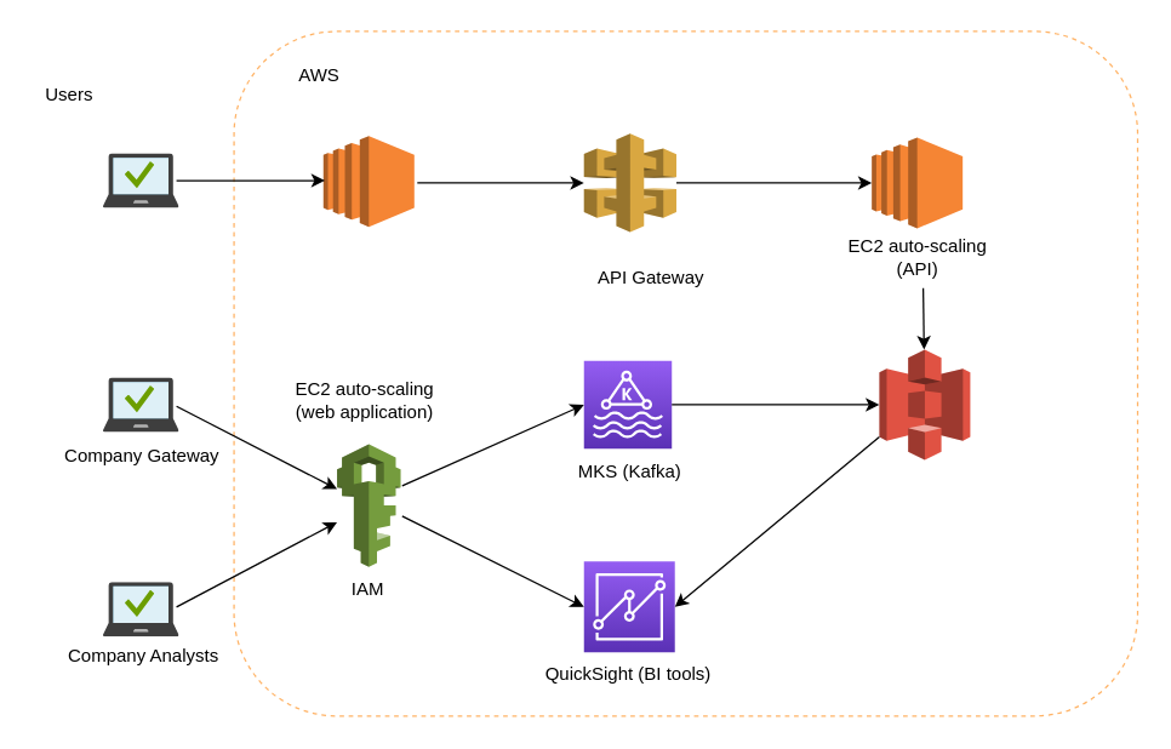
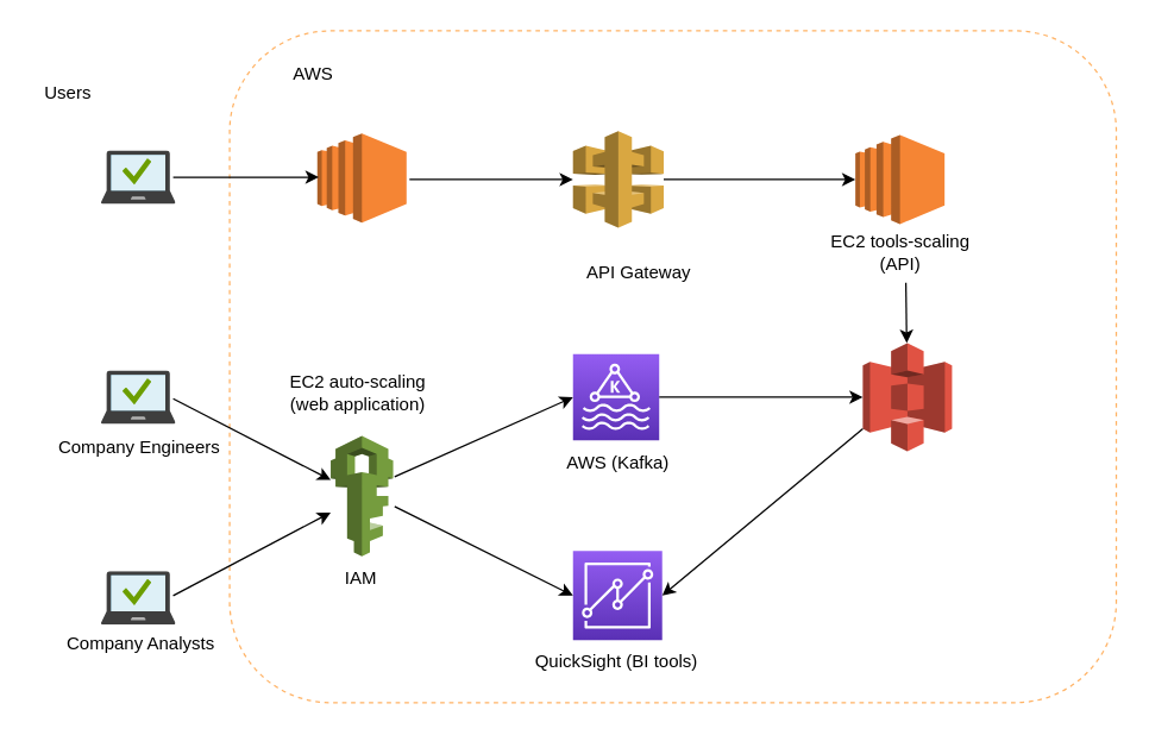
- <mxCell id="30" value="EC2 auto-scaling&lt;br&gt;(API)" style="text;html=1;align=center;verticalAlign=middle;resizable=0;points=[];autosize=1;strokeColor=none;fillColor=none;" vertex="1" parent="1"><mxGeometry x="550" y="149" width="110" height="40" as="geometry" /></mxCell>
+ <mxCell id="30" value="EC2 tools-scaling&lt;br&gt;(API)" style="text;html=1;align=center;verticalAlign=middle;resizable=0;points=[];autosize=1;strokeColor=none;fillColor=none;" vertex="1" parent="1"><mxGeometry x="550" y="149" width="110" height="40" as="geometry" /></mxCell>
- <mxCell id="7" value="Company Gateway" style="text;html=1;align=center;verticalAlign=middle;resizable=0;points=[];autosize=1;strokeColor=none;fillColor=none;" vertex="1" parent="1"><mxGeometry x="28" y="286" width="130" height="30" as="geometry" /></mxCell>
+ <mxCell id="7" value="Company Engineers" style="text;html=1;align=center;verticalAlign=middle;resizable=0;points=[];autosize=1;strokeColor=none;fillColor=none;" vertex="1" parent="1"><mxGeometry x="28" y="286" width="130" height="30" as="geometry" /></mxCell>
- <mxCell id="11" value="MKS (Kafka)" style="text;html=1;align=center;verticalAlign=middle;resizable=0;points=[];autosize=1;strokeColor=none;fillColor=none;" vertex="1" parent="1"><mxGeometry x="370" y="295.5" width="90" height="30" as="geometry" /></mxCell>
+ <mxCell id="11" value="AWS (Kafka)" style="text;html=1;align=center;verticalAlign=middle;resizable=0;points=[];autosize=1;strokeColor=none;fillColor=none;" vertex="1" parent="1"><mxGeometry x="370" y="295.5" width="90" height="30" as="geometry" /></mxCell>
